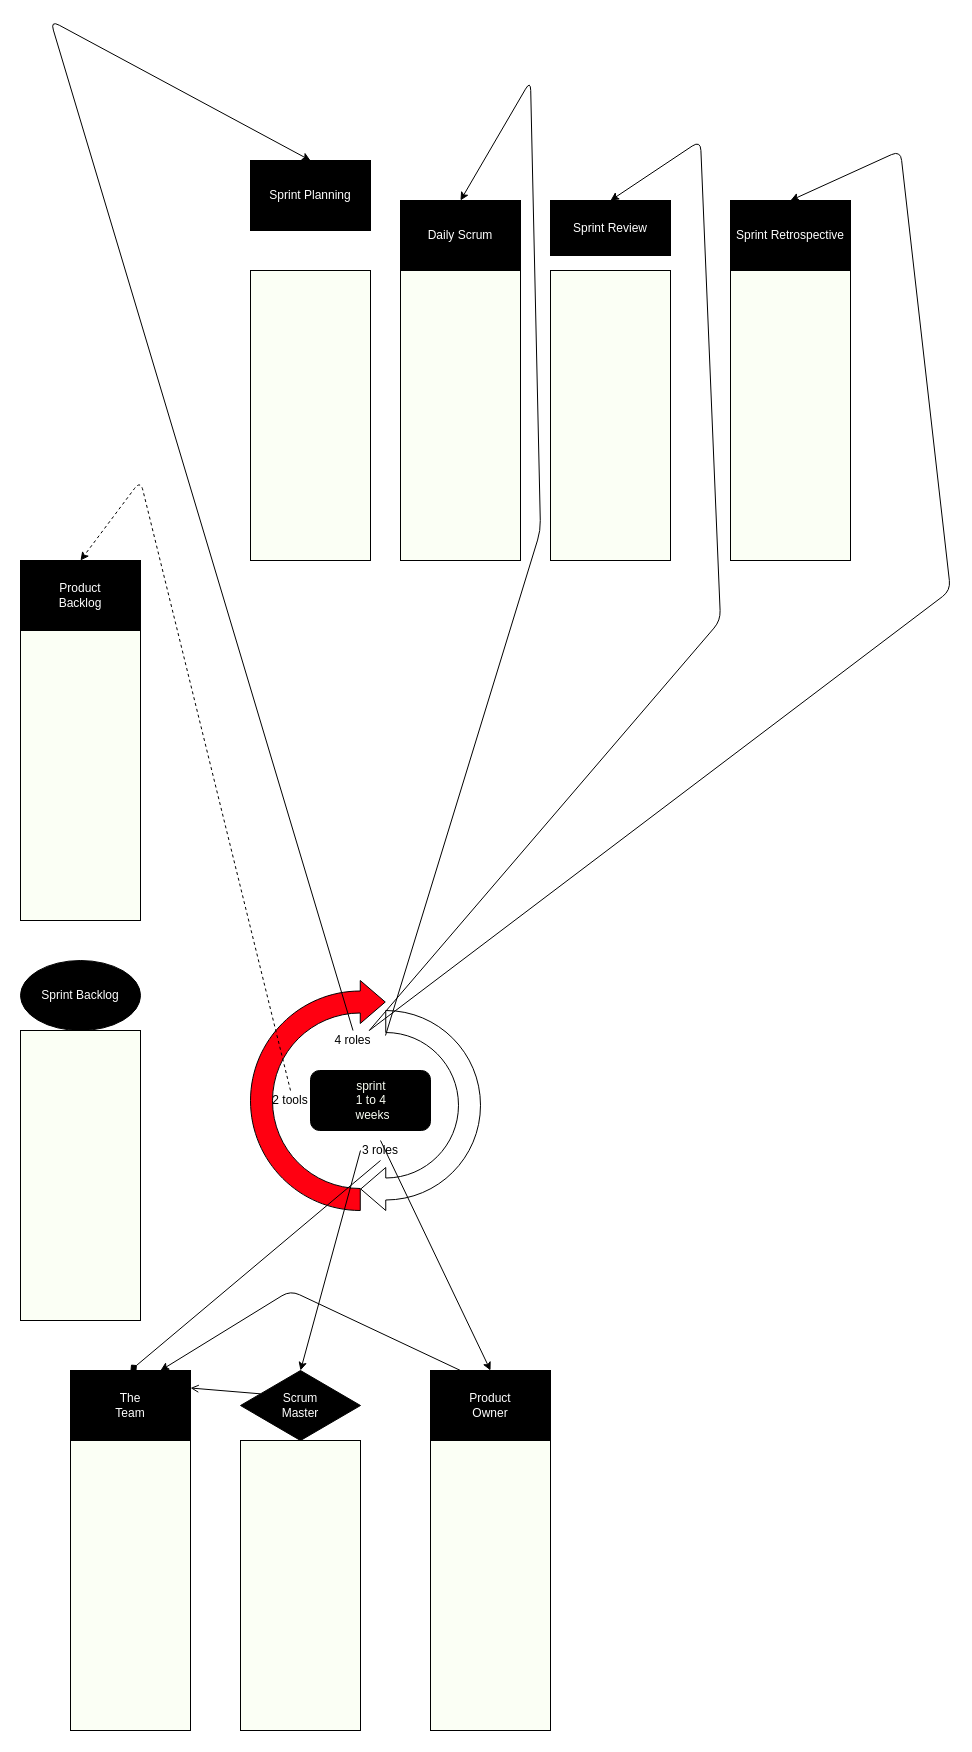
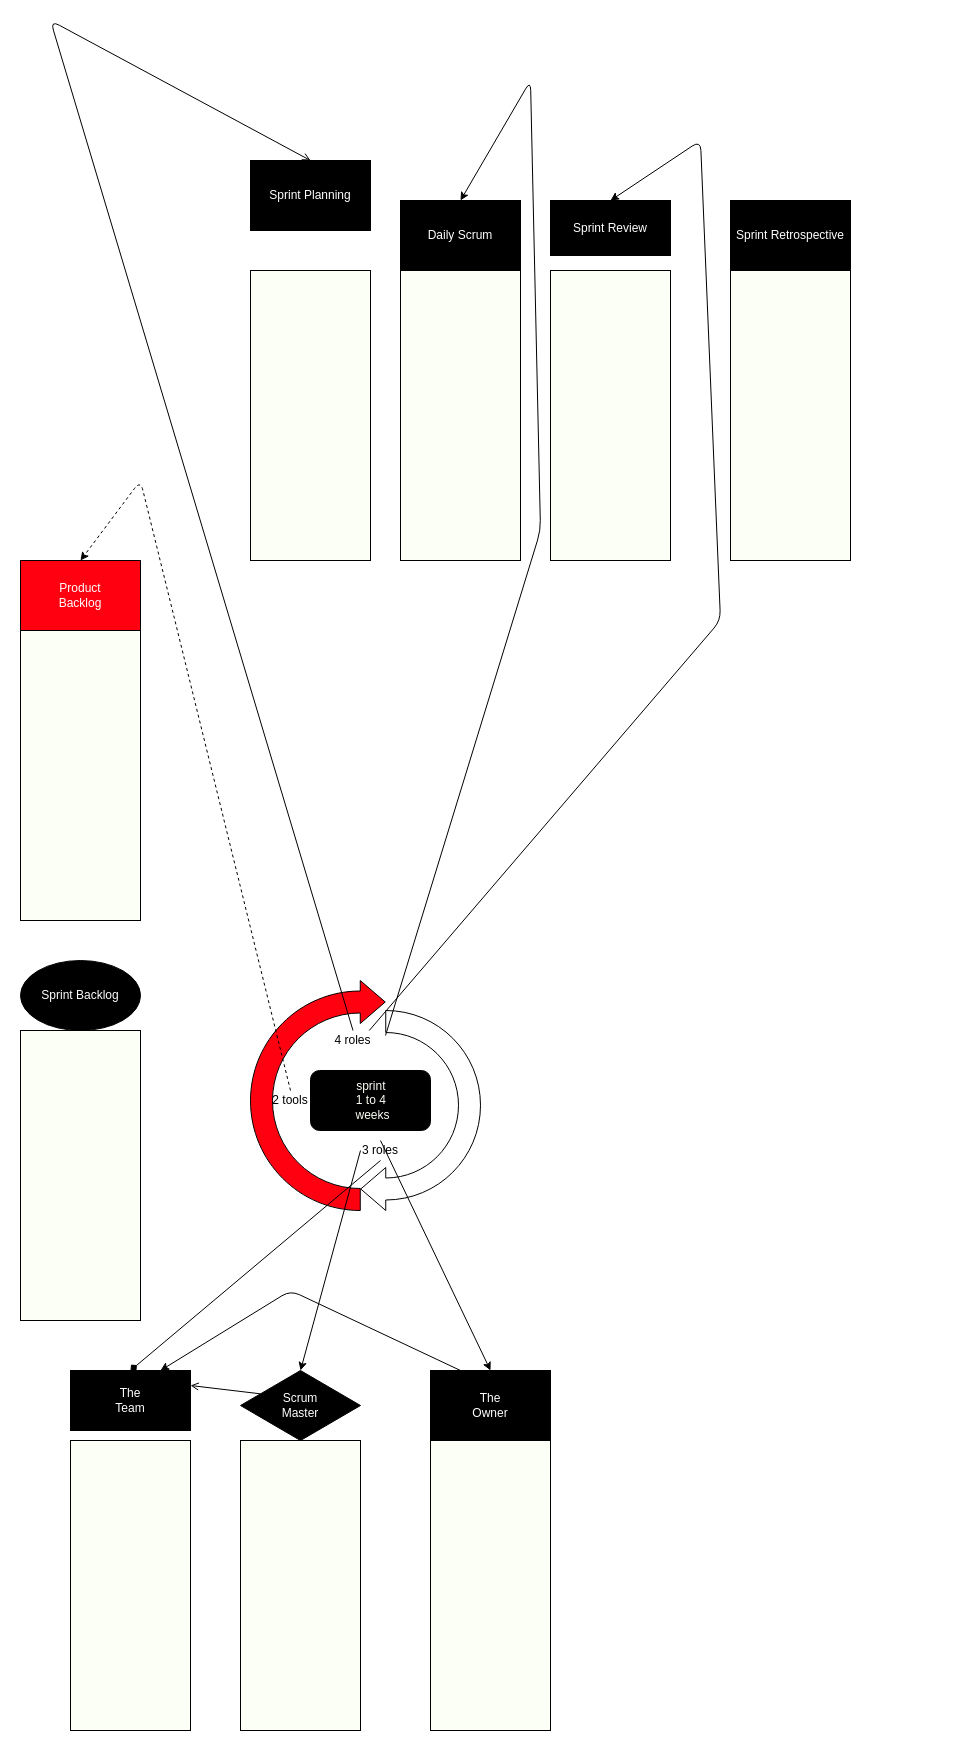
- <mxCell id="27" value="" style="endArrow=classic;html=1;exitX=0.5;exitY=0;exitDx=0;exitDy=0;entryX=0.5;entryY=0;entryDx=0;entryDy=0;" edge="1" parent="1" source="8" target="19"><mxGeometry width="50" height="50" relative="1" as="geometry"><mxPoint x="370" y="910" as="sourcePoint" /><mxPoint x="120" y="150" as="targetPoint" /><Array as="points"><mxPoint x="50" y="20" /></Array></mxGeometry></mxCell>
+ <mxCell id="27" value="" style="endArrow=open;html=1;exitX=0.5;exitY=0;exitDx=0;exitDy=0;entryX=0.5;entryY=0;entryDx=0;entryDy=0;" edge="1" parent="1" source="8" target="19"><mxGeometry width="50" height="50" relative="1" as="geometry"><mxPoint x="370" y="910" as="sourcePoint" /><mxPoint x="120" y="150" as="targetPoint" /><Array as="points"><mxPoint x="50" y="20" /></Array></mxGeometry></mxCell>
- <mxCell id="11" value="&lt;font color=&quot;#ffffff&quot;&gt;Product&lt;br&gt;Backlog&lt;br&gt;&lt;/font&gt;" style="rounded=0;whiteSpace=wrap;html=1;fillColor=#000000;" vertex="1" parent="1"><mxGeometry x="20" y="560" width="120" height="70" as="geometry" /></mxCell>
+ <mxCell id="11" value="&lt;font color=&quot;#ffffff&quot;&gt;Product&lt;br&gt;Backlog&lt;br&gt;&lt;/font&gt;" style="rounded=0;whiteSpace=wrap;html=1;fillColor=#ff0011;" vertex="1" parent="1"><mxGeometry x="20" y="560" width="120" height="70" as="geometry" /></mxCell>
- <mxCell id="30" value="" style="endArrow=classic;html=1;exitX=0.75;exitY=0;exitDx=0;exitDy=0;entryX=0.5;entryY=0;entryDx=0;entryDy=0;" edge="1" parent="1" source="8" target="25"><mxGeometry width="50" height="50" relative="1" as="geometry"><mxPoint x="370" y="1230" as="sourcePoint" /><mxPoint x="420" y="1180" as="targetPoint" /><Array as="points"><mxPoint x="950" y="590" /><mxPoint x="900" y="150" /></Array></mxGeometry></mxCell>
- <mxCell id="13" value="&lt;font color=&quot;#ffffff&quot;&gt;The&lt;br&gt;Team&lt;br&gt;&lt;/font&gt;" style="rounded=0;whiteSpace=wrap;html=1;fillColor=#000000;" vertex="1" parent="1"><mxGeometry x="70" y="1370" width="120" height="70" as="geometry" /></mxCell>
+ <mxCell id="13" value="&lt;font color=&quot;#ffffff&quot;&gt;The&lt;br&gt;Team&lt;br&gt;&lt;/font&gt;" style="rounded=0;whiteSpace=wrap;html=1;fillColor=#000000;" vertex="1" parent="1"><mxGeometry x="70" y="1370" width="120" height="60" as="geometry" /></mxCell>
- <mxCell id="17" value="&lt;font color=&quot;#ffffff&quot;&gt;Product&lt;br&gt;Owner&lt;br&gt;&lt;/font&gt;" style="rounded=0;whiteSpace=wrap;html=1;fillColor=#000000;" vertex="1" parent="1"><mxGeometry x="430" y="1370" width="120" height="70" as="geometry" /></mxCell>
+ <mxCell id="17" value="&lt;font color=&quot;#ffffff&quot;&gt;The&lt;br&gt;Owner&lt;br&gt;&lt;/font&gt;" style="rounded=0;whiteSpace=wrap;html=1;fillColor=#000000;" vertex="1" parent="1"><mxGeometry x="430" y="1370" width="120" height="70" as="geometry" /></mxCell>
